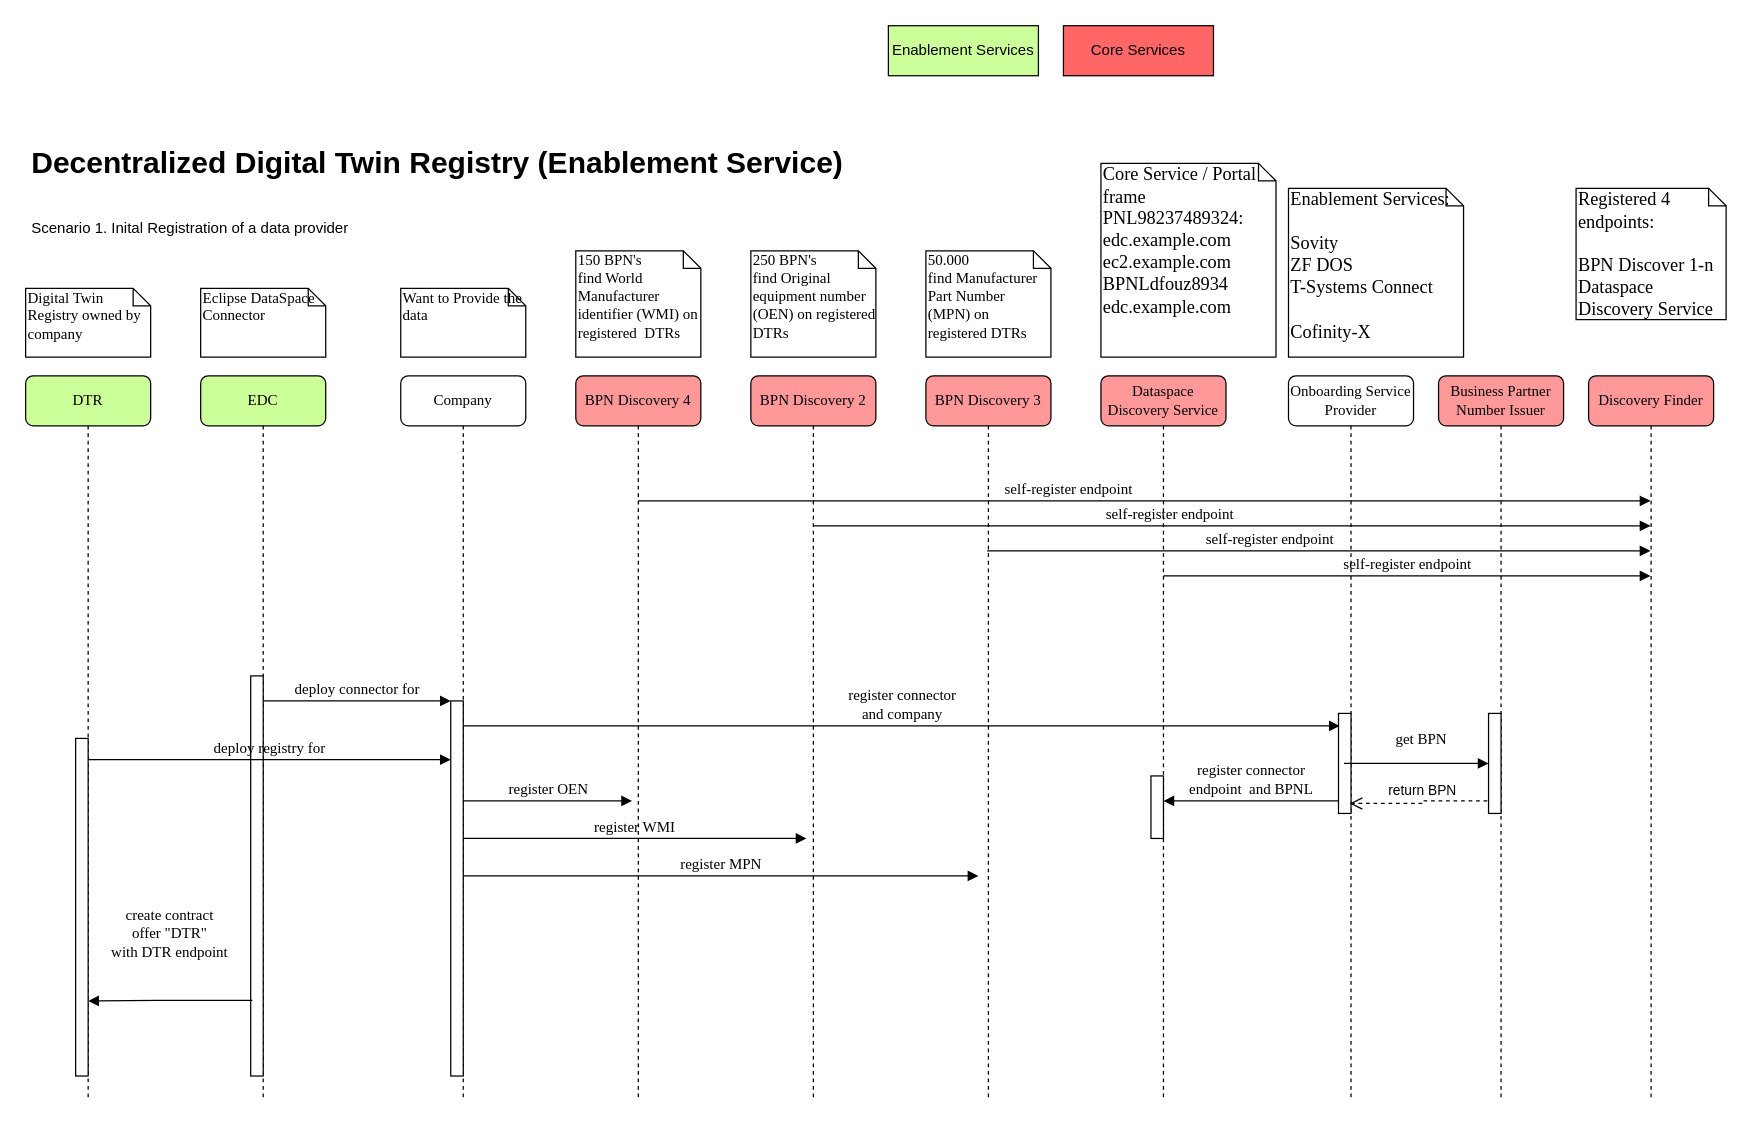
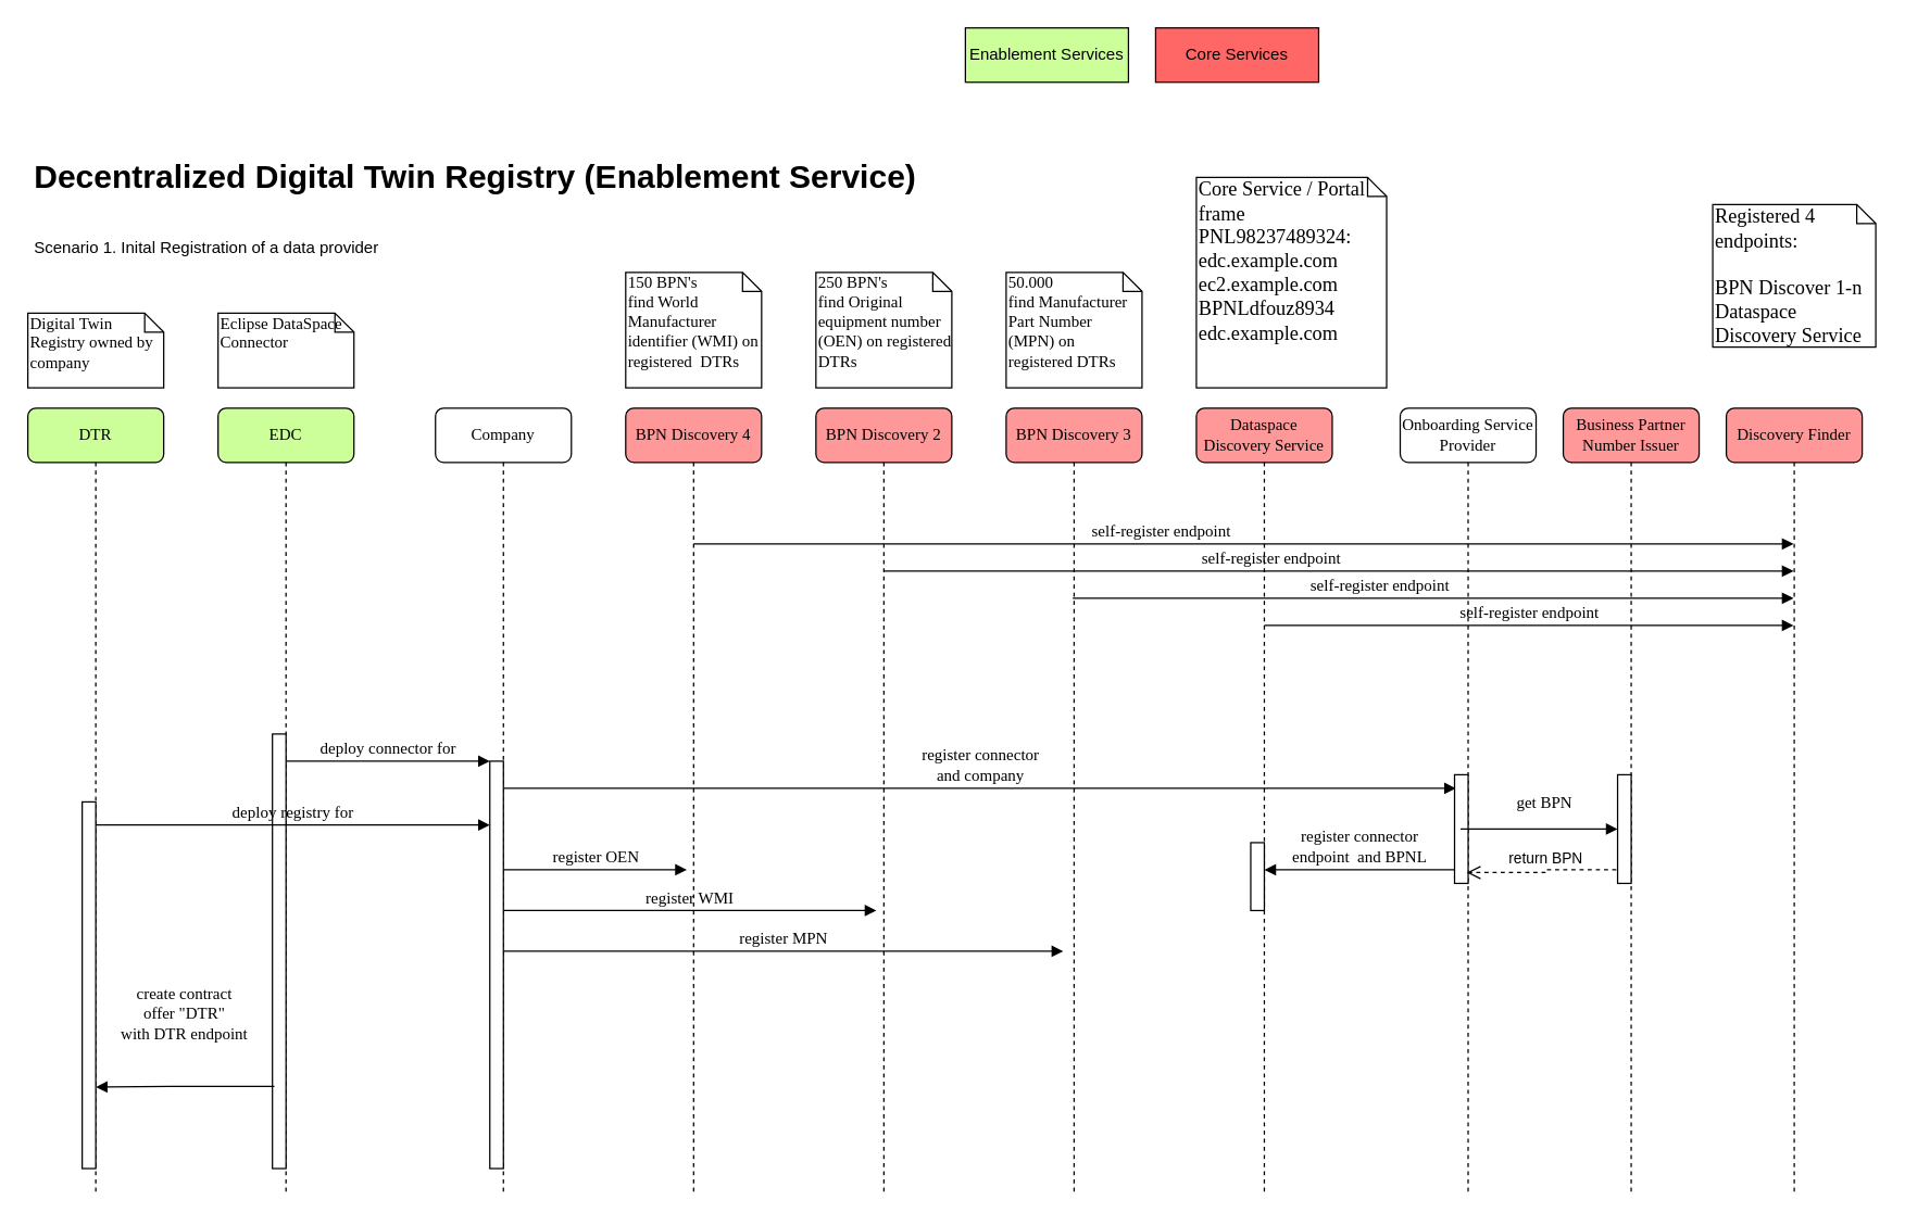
- <mxCell id="35" value="&lt;p style=&quot;margin: 0in; font-family: Calibri; font-size: 11pt;&quot; lang=&quot;de&quot;&gt;Enablement Services:&lt;/p&gt;&lt;p style=&quot;margin: 0in; font-family: Calibri; font-size: 11pt;&quot; lang=&quot;de&quot;&gt;&lt;br&gt;&lt;/p&gt;&lt;p style=&quot;margin: 0in; font-family: Calibri; font-size: 11pt;&quot; lang=&quot;de&quot;&gt;Sovity&lt;/p&gt;&lt;p style=&quot;margin: 0in; font-family: Calibri; font-size: 11pt;&quot; lang=&quot;de&quot;&gt;ZF DOS&lt;/p&gt;&lt;p style=&quot;margin: 0in; font-family: Calibri; font-size: 11pt;&quot; lang=&quot;de&quot;&gt;T-Systems Connect&lt;/p&gt;&lt;p style=&quot;margin: 0in; font-family: Calibri; font-size: 11pt;&quot; lang=&quot;de&quot;&gt;&lt;br&gt;&lt;/p&gt;&lt;p style=&quot;margin: 0in; font-family: Calibri; font-size: 11pt;&quot; lang=&quot;de&quot;&gt;Cofinity-X&lt;/p&gt;&lt;p style=&quot;margin: 0in; font-family: Calibri; font-size: 11pt;&quot; lang=&quot;de&quot;&gt;&lt;br&gt;&lt;/p&gt;" style="shape=note;whiteSpace=wrap;html=1;size=14;verticalAlign=top;align=left;spacingTop=-6;rounded=0;shadow=0;comic=0;labelBackgroundColor=none;strokeWidth=1;fontFamily=Verdana;fontSize=12" parent="1" vertex="1"><mxGeometry x="1030" y="150" width="140" height="135" as="geometry" /></mxCell>
- <mxCell id="21" value="Want to Provide the data" style="shape=note;whiteSpace=wrap;html=1;size=14;verticalAlign=top;align=left;spacingTop=-6;rounded=0;shadow=0;comic=0;labelBackgroundColor=none;strokeWidth=1;fontFamily=Verdana;fontSize=12" parent="1" vertex="1"><mxGeometry x="320" y="230" width="100" height="55" as="geometry" /></mxCell>
